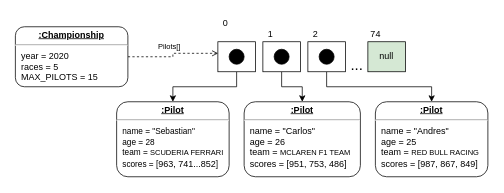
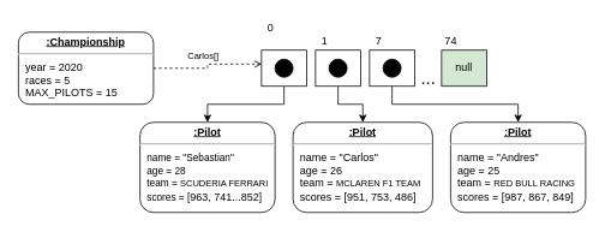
- <mxCell id="20" value="2" style="text;html=1;align=center;verticalAlign=middle;resizable=0;points=[];autosize=1;" parent="1" vertex="1"><mxGeometry x="410" y="35" width="20" height="20" as="geometry" /></mxCell>
+ <mxCell id="20" value="7" style="text;html=1;align=center;verticalAlign=middle;resizable=0;points=[];autosize=1;" parent="1" vertex="1"><mxGeometry x="410" y="35" width="20" height="20" as="geometry" /></mxCell>
- <mxCell id="22" value="&lt;font style=&quot;font-size: 10px&quot;&gt;Pilots[]&lt;/font&gt;" style="text;html=1;align=center;verticalAlign=middle;resizable=0;points=[];autosize=1;" parent="1" vertex="1"><mxGeometry x="200" y="51" width="50" height="20" as="geometry" /></mxCell>
+ <mxCell id="22" value="&lt;font style=&quot;font-size: 10px&quot;&gt;Carlos[]&lt;/font&gt;" style="text;html=1;align=center;verticalAlign=middle;resizable=0;points=[];autosize=1;" parent="1" vertex="1"><mxGeometry x="200" y="51" width="50" height="20" as="geometry" /></mxCell>
